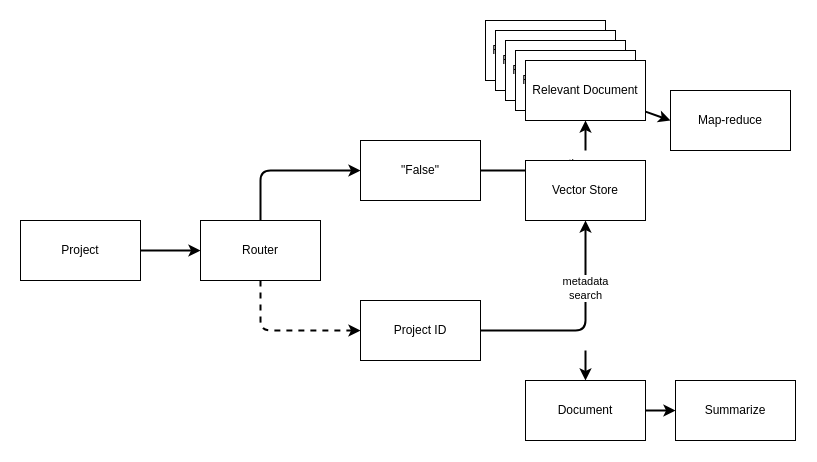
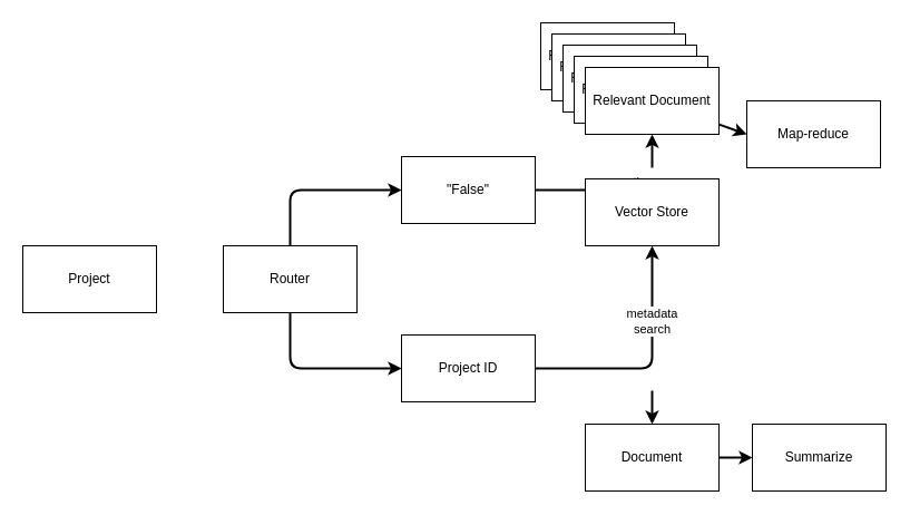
- <mxCell id="2" style="edgeStyle=none;html=1;entryX=0;entryY=0.5;entryDx=0;entryDy=0;strokeWidth=2;strokeColor=#000000;" edge="1" parent="1" source="3" target="10"><mxGeometry relative="1" as="geometry" /></mxCell>
- <mxCell id="9" style="edgeStyle=none;html=1;entryX=0;entryY=0.5;entryDx=0;entryDy=0;strokeWidth=2;strokeColor=#000000;dashed=1;" edge="1" parent="1" source="10" target="7"><mxGeometry relative="1" as="geometry"><Array as="points"><mxPoint x="260" y="330" /></Array></mxGeometry></mxCell>
+ <mxCell id="9" style="edgeStyle=none;html=1;entryX=0;entryY=0.5;entryDx=0;entryDy=0;strokeWidth=2;strokeColor=#000000;" edge="1" parent="1" source="10" target="7"><mxGeometry relative="1" as="geometry"><Array as="points"><mxPoint x="260" y="330" /></Array></mxGeometry></mxCell>
